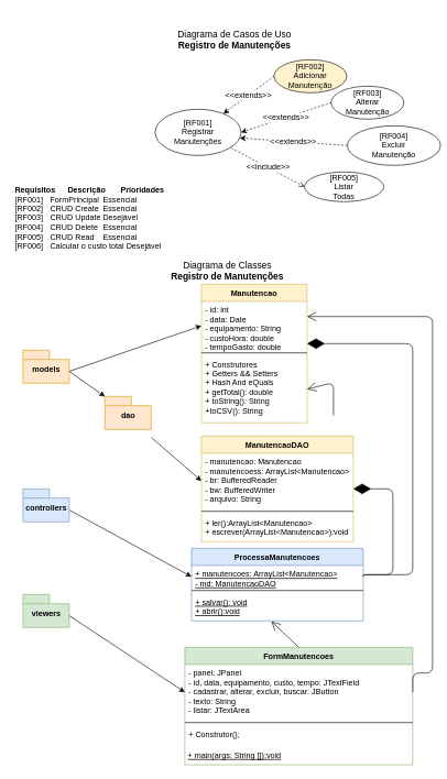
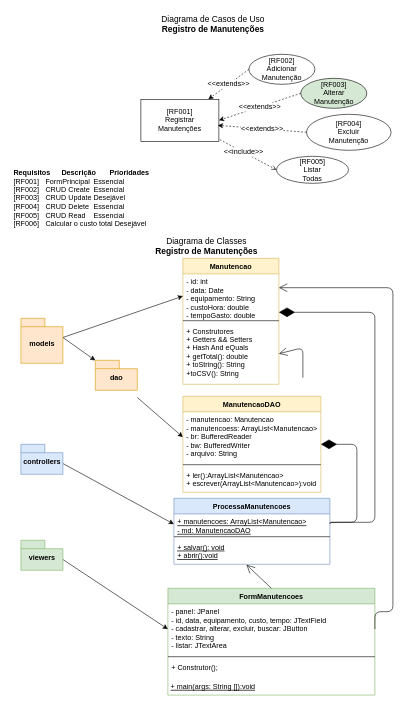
- <mxCell id="26" value="Diagrama de Casos de Uso&lt;br style=&quot;font-size: 14px&quot;&gt;&lt;b style=&quot;font-size: 14px&quot;&gt;Registro de Manutenções&lt;/b&gt;" style="text;html=1;strokeColor=none;fillColor=none;align=center;verticalAlign=middle;whiteSpace=wrap;rounded=0;fontSize=14;" parent="1" vertex="1"><mxGeometry x="259" y="40" width="191" height="40" as="geometry" /></mxCell>
+ <mxCell id="26" value="Diagrama de Casos de Uso&lt;br style=&quot;font-size: 14px&quot;&gt;&lt;b style=&quot;font-size: 14px&quot;&gt;Registro de Manutenções&lt;/b&gt;" style="text;html=1;strokeColor=none;fillColor=none;align=center;verticalAlign=middle;whiteSpace=wrap;rounded=0;fontSize=14;" parent="1" vertex="1"><mxGeometry x="259" y="20" width="191" height="40" as="geometry" /></mxCell>
- <mxCell id="29" value="[RF002]&lt;br&gt;Adicionar Manutenção" style="ellipse;whiteSpace=wrap;html=1;fontSize=12;align=center;fillColor=#fff2cc;" parent="1" vertex="1"><mxGeometry x="414" y="90" width="110" height="50" as="geometry" /></mxCell>
+ <mxCell id="29" value="[RF002]&lt;br&gt;Adicionar Manutenção" style="ellipse;whiteSpace=wrap;html=1;fontSize=12;align=center;" parent="1" vertex="1"><mxGeometry x="414" y="90" width="110" height="50" as="geometry" /></mxCell>
- <mxCell id="31" value="[RF003]&lt;br&gt;Alterar&lt;br&gt;Manutenção" style="ellipse;whiteSpace=wrap;html=1;fontSize=12;align=center;" parent="1" vertex="1"><mxGeometry x="500.5" y="130" width="110" height="50" as="geometry" /></mxCell>
+ <mxCell id="31" value="[RF003]&lt;br&gt;Alterar&lt;br&gt;Manutenção" style="ellipse;whiteSpace=wrap;html=1;fontSize=12;align=center;fillColor=#d5e8d4;" parent="1" vertex="1"><mxGeometry x="500.5" y="130" width="110" height="50" as="geometry" /></mxCell>
- <mxCell id="28" value="[RF001]&lt;br&gt;Registrar&lt;br&gt;Manutenções" style="ellipse;whiteSpace=wrap;html=1;fontSize=12;align=center;" parent="1" vertex="1"><mxGeometry x="234" y="165" width="130" height="70" as="geometry" /></mxCell>
+ <mxCell id="28" value="[RF001]&lt;br&gt;Registrar&lt;br&gt;Manutenções" style="whiteSpace=wrap;html=1;fontSize=12;align=center;rounded=0;" parent="1" vertex="1"><mxGeometry x="234" y="165" width="130" height="70" as="geometry" /></mxCell>
- <mxCell id="30" value="[RF004]&lt;br&gt;Excluir&lt;br&gt;Manutenção" style="ellipse;whiteSpace=wrap;html=1;fontSize=12;align=center;" parent="1" vertex="1"><mxGeometry x="525" y="190" width="141" height="60" as="geometry" /></mxCell>
+ <mxCell id="30" value="[RF004]&lt;br&gt;Excluir&lt;br&gt;Manutenção" style="ellipse;whiteSpace=wrap;html=1;fontSize=12;align=center;" parent="1" vertex="1"><mxGeometry x="510" y="190" width="141" height="60" as="geometry" /></mxCell>
- <mxCell id="9" value="models" style="shape=folder;fontStyle=1;spacingTop=10;tabWidth=40;tabHeight=14;tabPosition=left;html=1;fillColor=#ffe6cc;strokeColor=#d79b00;" parent="1" vertex="1"><mxGeometry x="34" y="530" width="70" height="50" as="geometry" /></mxCell>
+ <mxCell id="9" value="models" style="shape=folder;fontStyle=1;spacingTop=10;tabWidth=40;tabHeight=14;tabPosition=left;html=1;fillColor=#ffe6cc;strokeColor=#d79b00;" parent="1" vertex="1"><mxGeometry x="34" y="530" width="70" height="75" as="geometry" /></mxCell>
